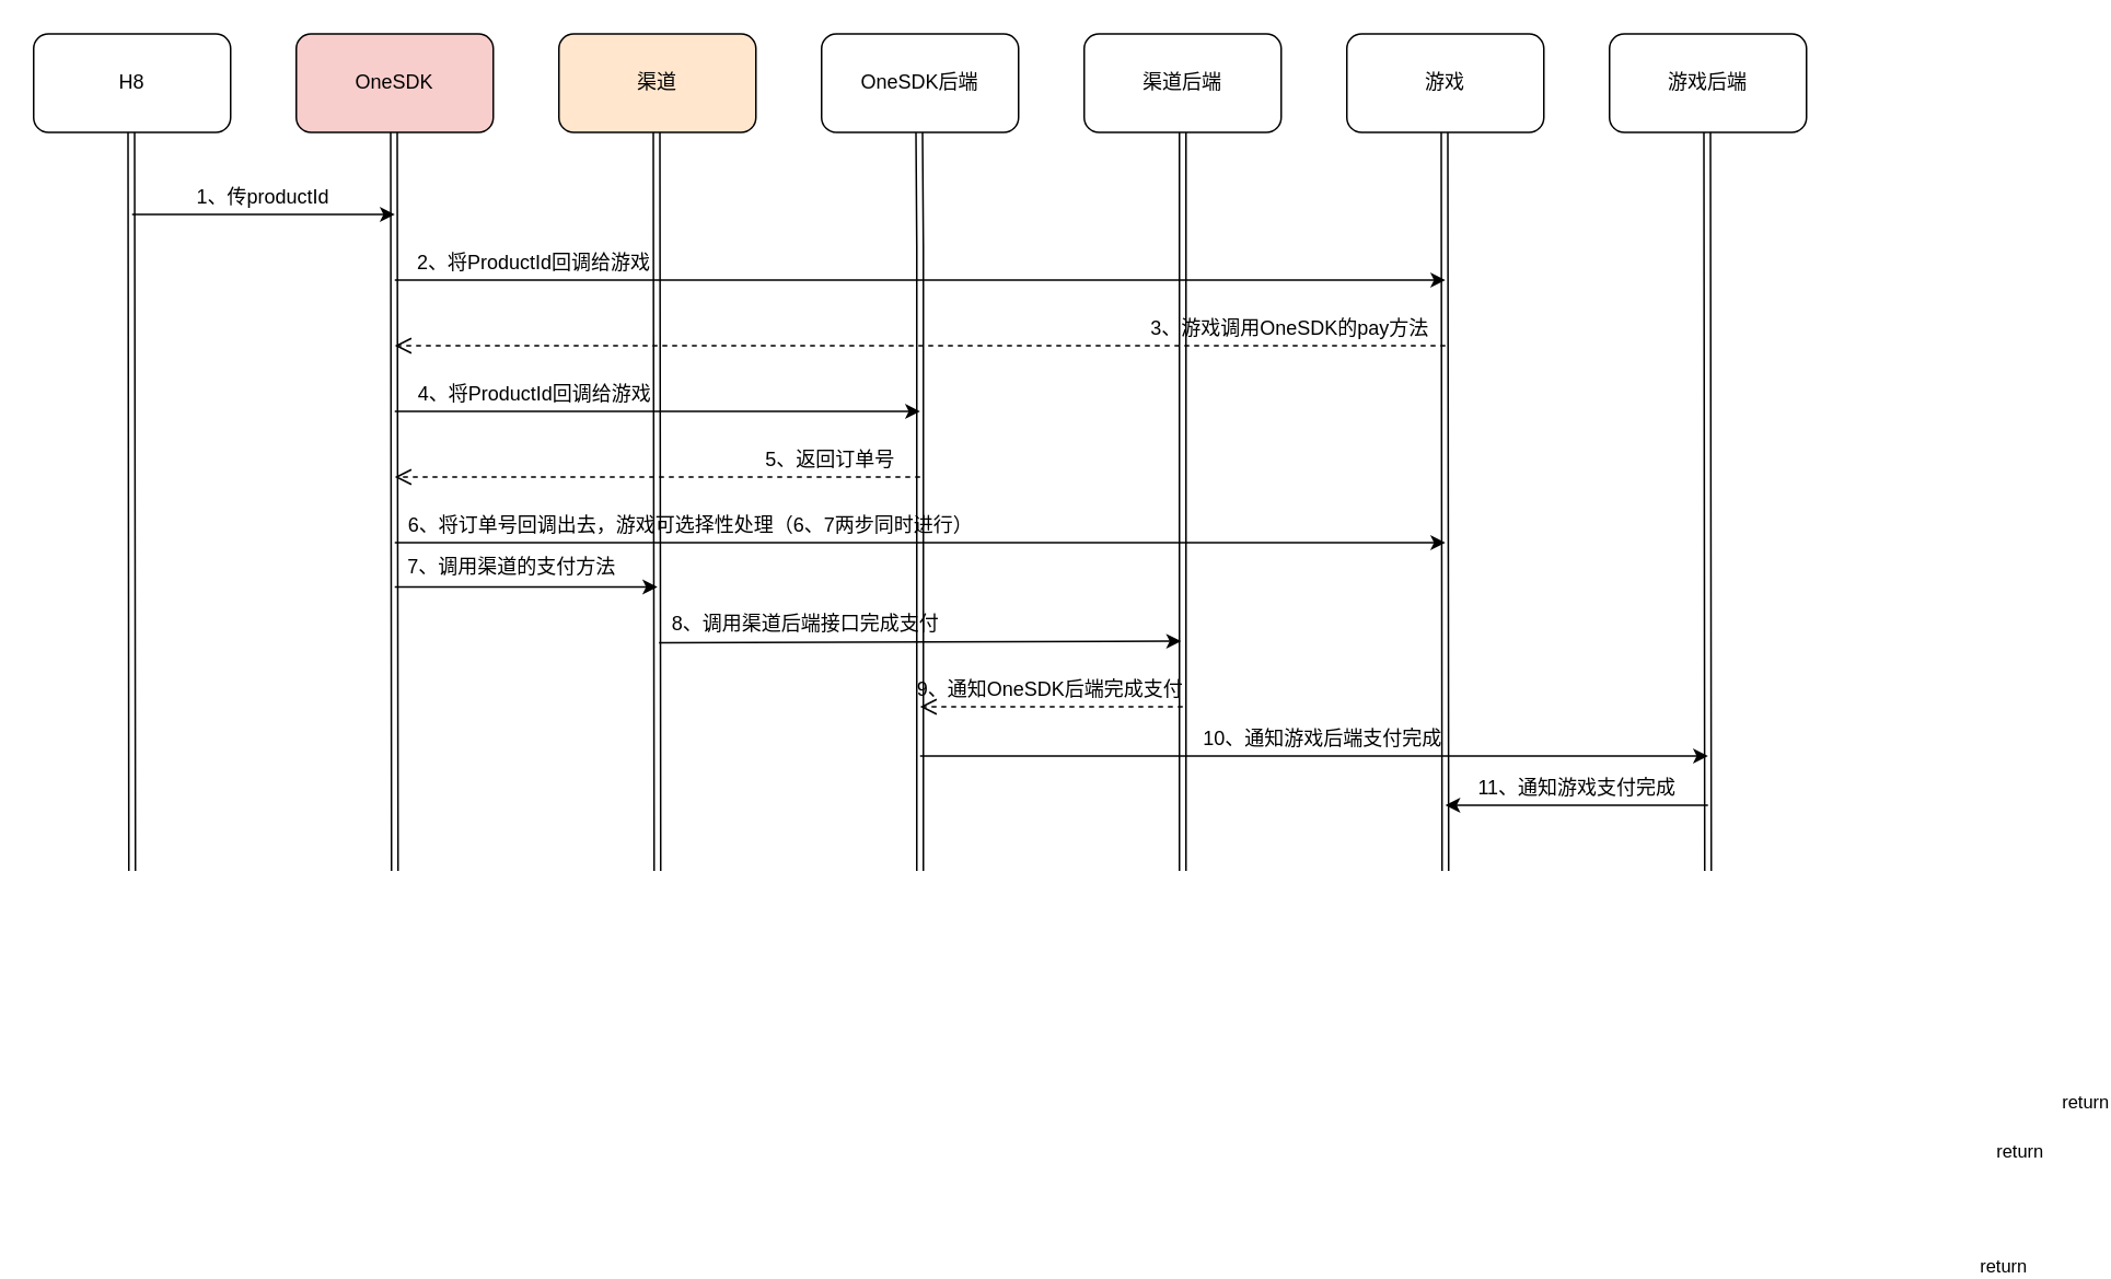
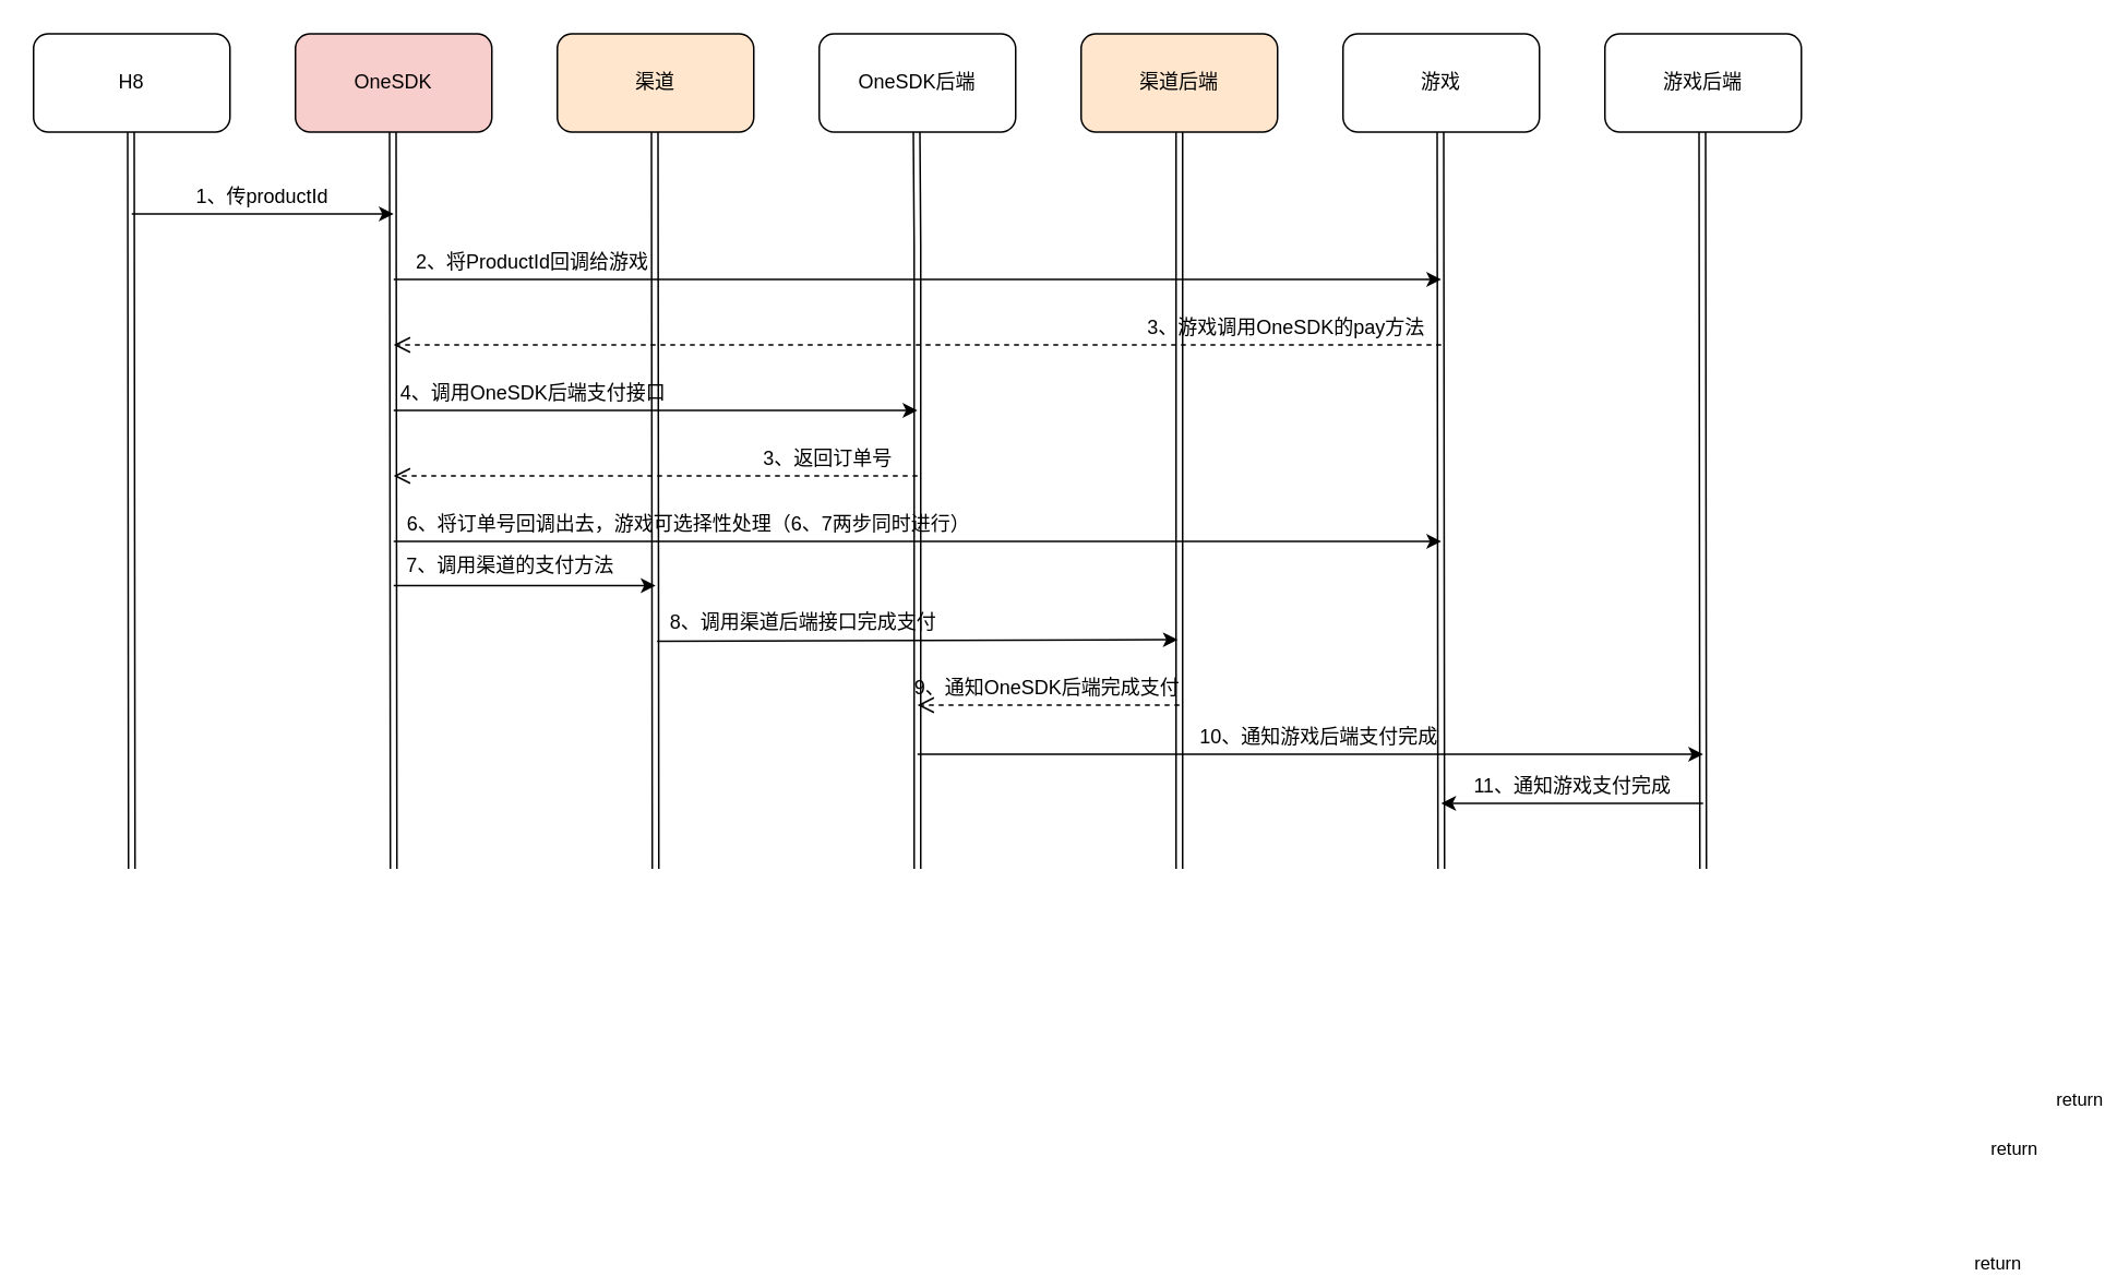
- <mxCell id="6" value="渠道后端" style="rounded=1;whiteSpace=wrap;html=1;" parent="1" vertex="1"><mxGeometry x="660" y="20" width="120" height="60" as="geometry" /></mxCell>
+ <mxCell id="6" value="渠道后端" style="rounded=1;whiteSpace=wrap;html=1;fillColor=#ffe6cc;" parent="1" vertex="1"><mxGeometry x="660" y="20" width="120" height="60" as="geometry" /></mxCell>
- <mxCell id="23" value="4、将ProductId回调给游戏" style="text;html=1;align=center;verticalAlign=middle;resizable=0;points=[];autosize=1;strokeColor=none;" parent="1" vertex="1"><mxGeometry x="235" y="230" width="180" height="20" as="geometry" /></mxCell>
+ <mxCell id="23" value="4、调用OneSDK后端支付接口" style="text;html=1;align=center;verticalAlign=middle;resizable=0;points=[];autosize=1;strokeColor=none;" parent="1" vertex="1"><mxGeometry x="235" y="230" width="180" height="20" as="geometry" /></mxCell>
- <mxCell id="25" value="5、返回订单号" style="text;html=1;align=center;verticalAlign=middle;resizable=0;points=[];autosize=1;strokeColor=none;" parent="1" vertex="1"><mxGeometry x="460" y="270" width="90" height="20" as="geometry" /></mxCell>
+ <mxCell id="25" value="3、返回订单号" style="text;html=1;align=center;verticalAlign=middle;resizable=0;points=[];autosize=1;strokeColor=none;" parent="1" vertex="1"><mxGeometry x="460" y="270" width="90" height="20" as="geometry" /></mxCell>
